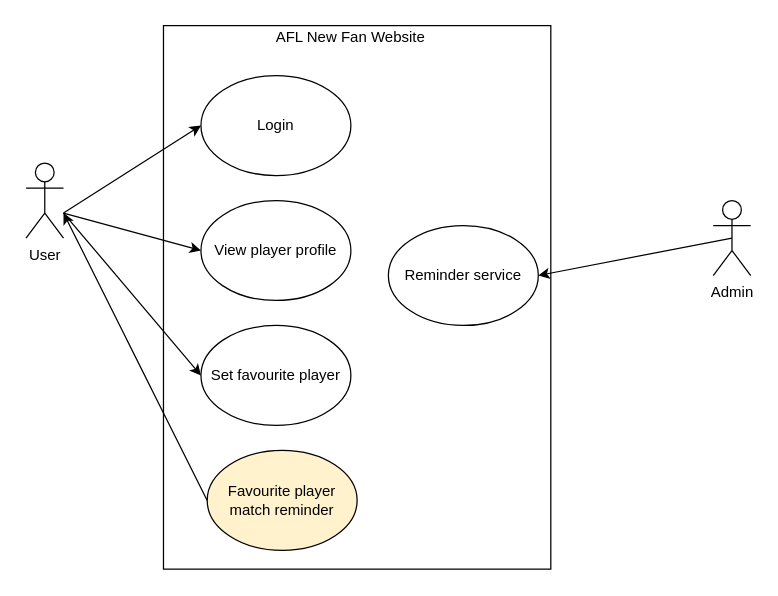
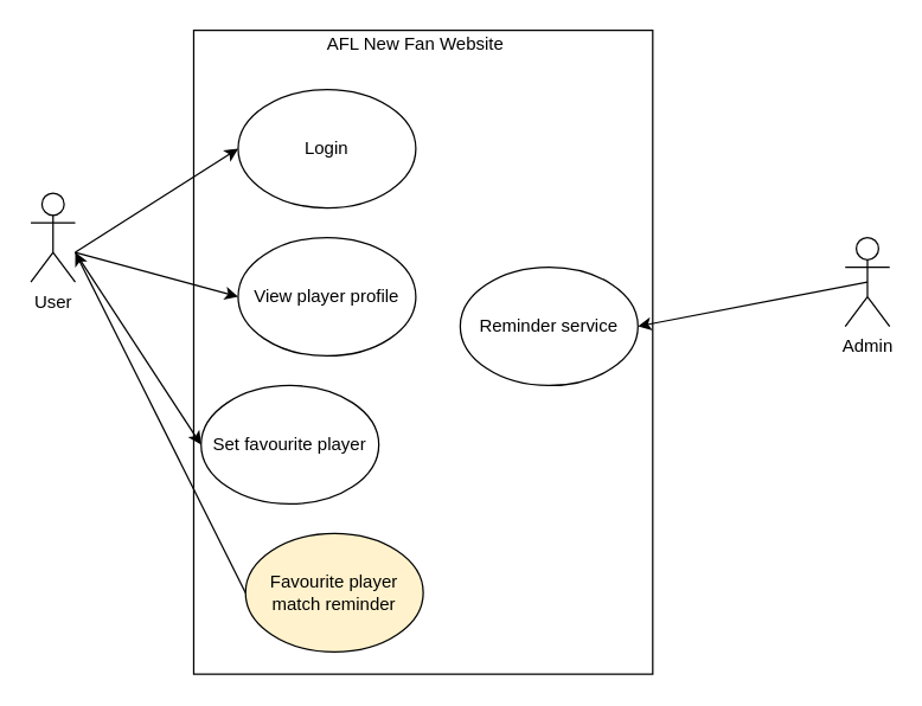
- <mxCell id="7" value="Set favourite player&lt;br&gt;" parent="1" vertex="1" style="ellipse;whiteSpace=wrap;html=1;"><mxGeometry as="geometry" height="80" width="120" y="260" x="160" /></mxCell>
+ <mxCell id="7" value="Set favourite player&lt;br&gt;" parent="1" vertex="1" style="ellipse;whiteSpace=wrap;html=1;"><mxGeometry x="135" y="260" as="geometry" height="80" width="120" /></mxCell>
